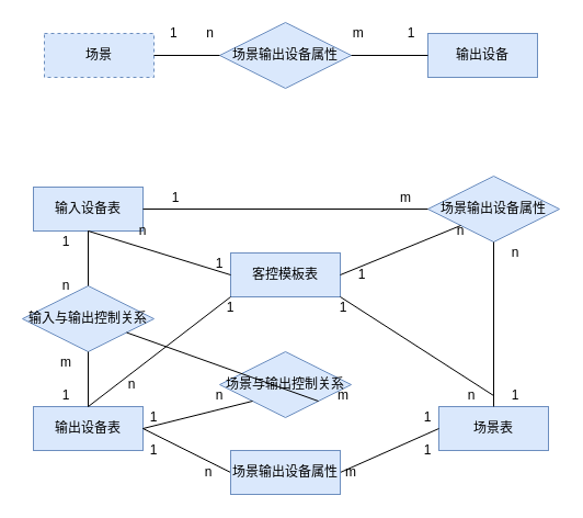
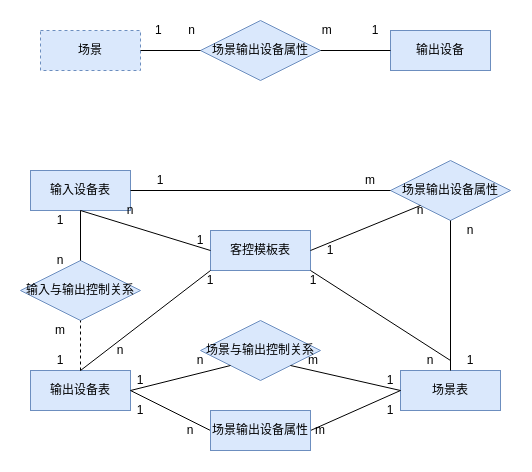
- <mxCell id="26" value="" style="endArrow=none;html=1;exitX=1;exitY=1;exitDx=0;exitDy=0;" edge="1" parent="1" source="15" target="14"><mxGeometry width="50" height="50" relative="1" as="geometry"><mxPoint x="330" y="420" as="sourcePoint" /><mxPoint x="380" y="370" as="targetPoint" /></mxGeometry></mxCell>
+ <mxCell id="26" value="" style="endArrow=none;html=1;exitX=1;exitY=1;exitDx=0;exitDy=0;entryX=0;entryY=0.5;entryDx=0;entryDy=0;" edge="1" parent="1" source="15" target="11"><mxGeometry width="50" height="50" relative="1" as="geometry"><mxPoint x="330" y="420" as="sourcePoint" /><mxPoint x="380" y="370" as="targetPoint" /></mxGeometry></mxCell>
- <mxCell id="20" value="" style="endArrow=none;html=1;exitX=0.5;exitY=0;exitDx=0;exitDy=0;entryX=0.5;entryY=1;entryDx=0;entryDy=0;" edge="1" parent="1" source="12" target="14"><mxGeometry width="50" height="50" relative="1" as="geometry"><mxPoint x="-10" y="360" as="sourcePoint" /><mxPoint x="76" y="320" as="targetPoint" /></mxGeometry></mxCell>
+ <mxCell id="20" value="" style="endArrow=none;html=1;exitX=0.5;exitY=0;exitDx=0;exitDy=0;entryX=0.5;entryY=1;entryDx=0;entryDy=0;dashed=1;" edge="1" parent="1" source="12" target="14"><mxGeometry width="50" height="50" relative="1" as="geometry"><mxPoint x="-10" y="360" as="sourcePoint" /><mxPoint x="76" y="320" as="targetPoint" /></mxGeometry></mxCell>
